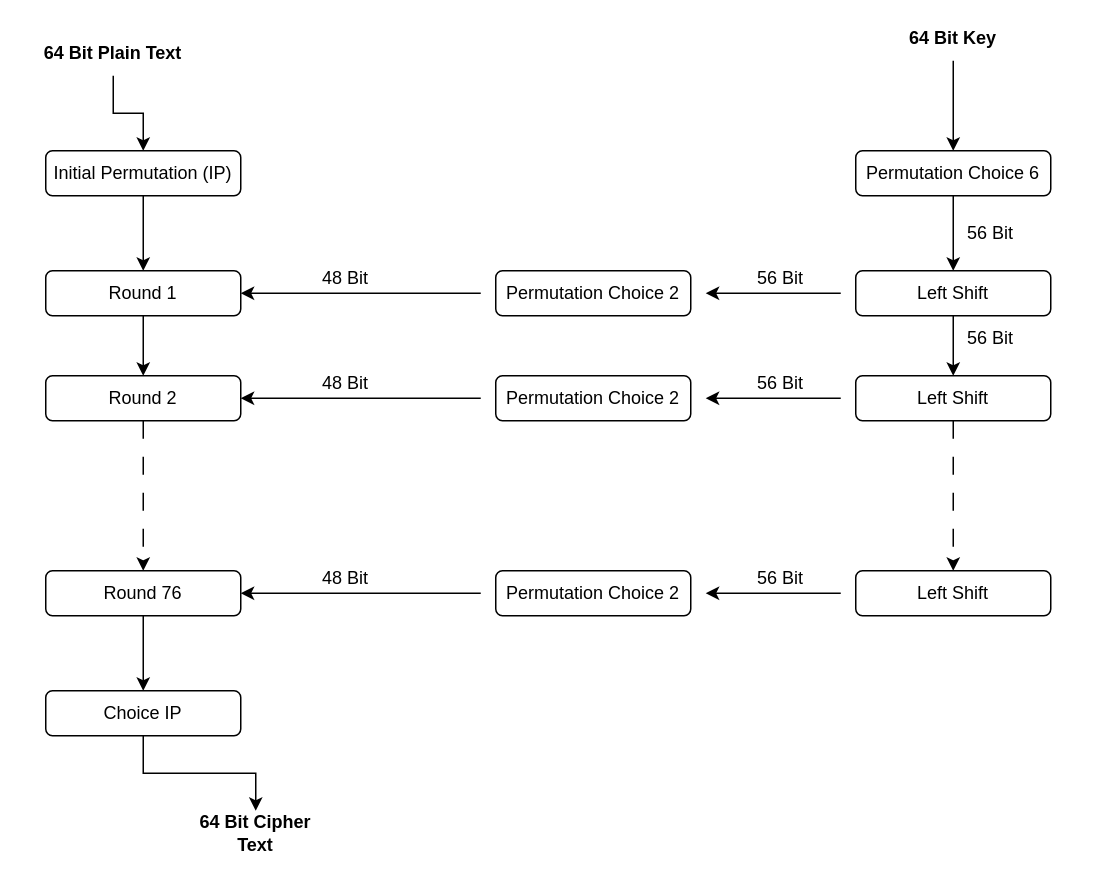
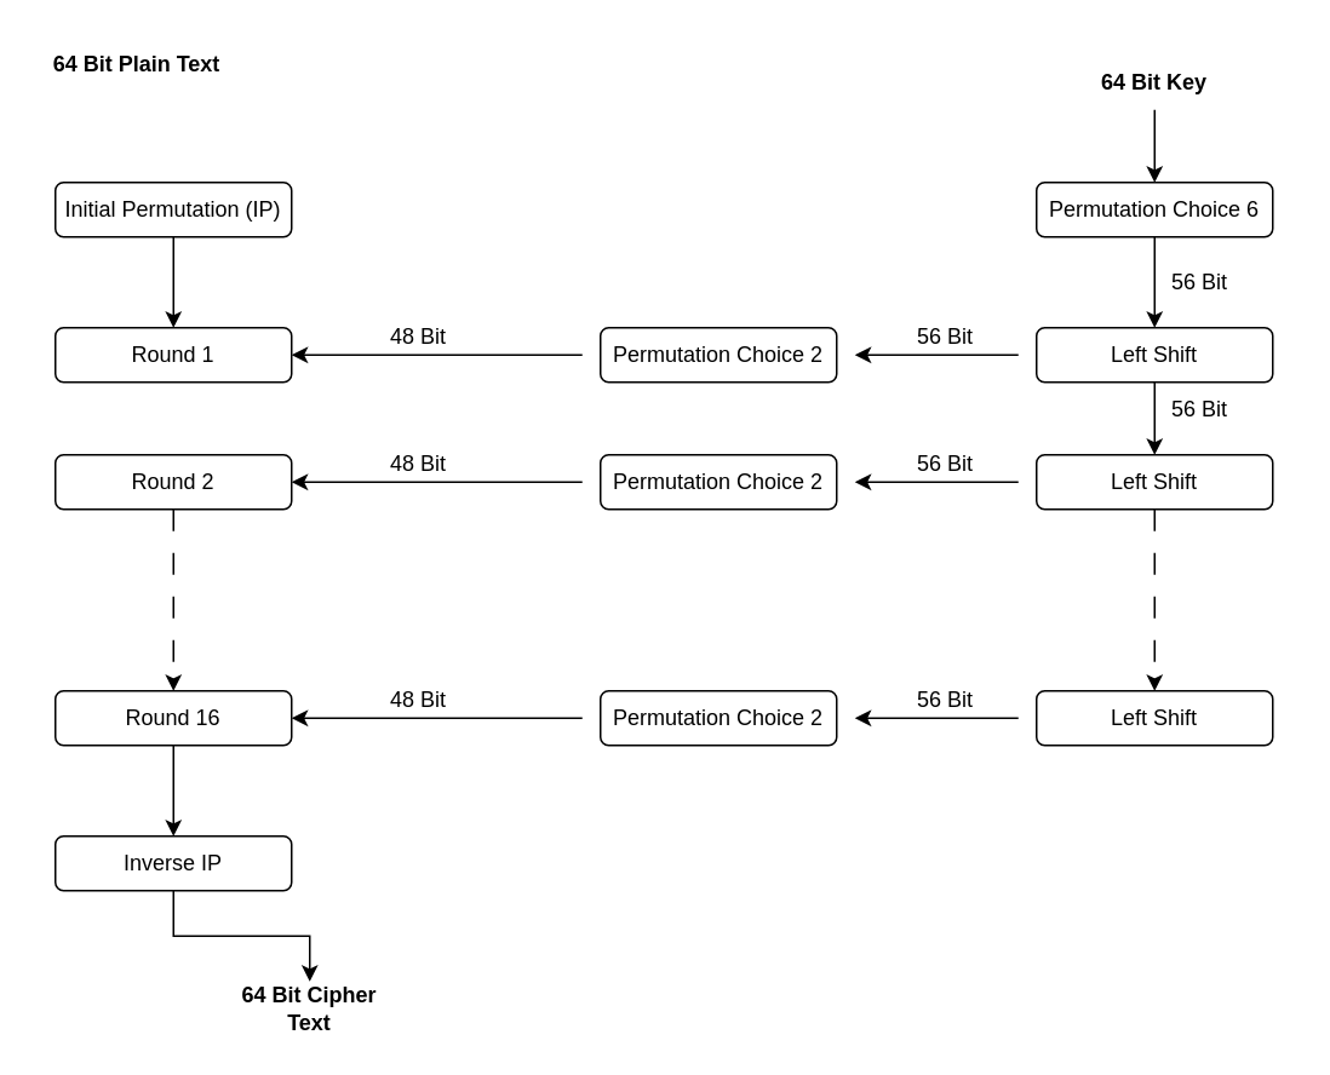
- <mxCell id="43" value="&lt;b&gt;64 Bit Key&lt;/b&gt;" style="text;html=1;align=center;verticalAlign=middle;whiteSpace=wrap;rounded=0;" vertex="1" parent="1"><mxGeometry x="585" y="10" width="100" height="30" as="geometry" /></mxCell>
+ <mxCell id="43" value="&lt;b&gt;64 Bit Key&lt;/b&gt;" style="text;html=1;align=center;verticalAlign=middle;whiteSpace=wrap;rounded=0;" vertex="1" parent="1"><mxGeometry x="585" y="30" width="100" height="30" as="geometry" /></mxCell>
- <mxCell id="14" style="edgeStyle=orthogonalEdgeStyle;rounded=0;orthogonalLoop=1;jettySize=auto;html=1;exitX=0.5;exitY=1;exitDx=0;exitDy=0;entryX=0.5;entryY=0;entryDx=0;entryDy=0;" edge="1" parent="1" source="15" target="17"><mxGeometry relative="1" as="geometry" /></mxCell>
- <mxCell id="18" style="edgeStyle=orthogonalEdgeStyle;rounded=0;orthogonalLoop=1;jettySize=auto;html=1;exitX=0.5;exitY=1;exitDx=0;exitDy=0;entryX=0.5;entryY=0;entryDx=0;entryDy=0;" edge="1" parent="1" source="19" target="21"><mxGeometry relative="1" as="geometry" /></mxCell>
- <mxCell id="23" value="Round 76" style="text;html=1;align=center;verticalAlign=middle;whiteSpace=wrap;rounded=0;" vertex="1" parent="1"><mxGeometry x="65" y="380" width="60" height="30" as="geometry" /></mxCell>
+ <mxCell id="23" value="Round 16" style="text;html=1;align=center;verticalAlign=middle;whiteSpace=wrap;rounded=0;" vertex="1" parent="1"><mxGeometry x="65" y="380" width="60" height="30" as="geometry" /></mxCell>
- <mxCell id="25" value="Choice IP" style="text;html=1;align=center;verticalAlign=middle;whiteSpace=wrap;rounded=0;" vertex="1" parent="1"><mxGeometry x="20" y="460" width="150" height="30" as="geometry" /></mxCell>
+ <mxCell id="25" value="Inverse IP" style="text;html=1;align=center;verticalAlign=middle;whiteSpace=wrap;rounded=0;" vertex="1" parent="1"><mxGeometry x="20" y="460" width="150" height="30" as="geometry" /></mxCell>
